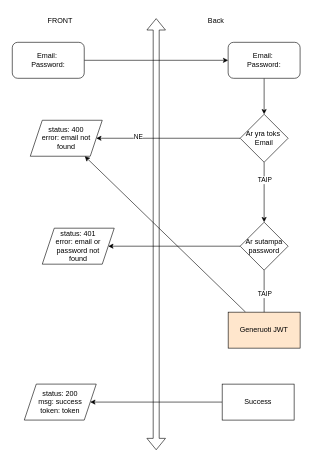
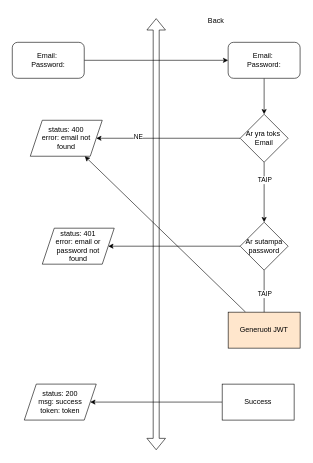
- <mxCell id="5" value="FRONT" style="text;html=1;strokeColor=none;fillColor=none;align=center;verticalAlign=middle;whiteSpace=wrap;rounded=0;" parent="1" vertex="1"><mxGeometry x="70" y="20" width="60" height="30" as="geometry" /></mxCell>
